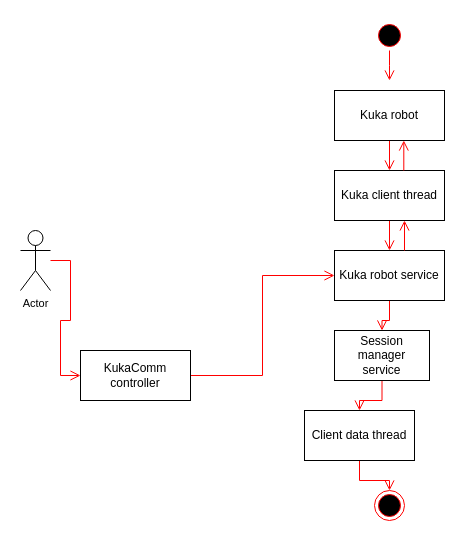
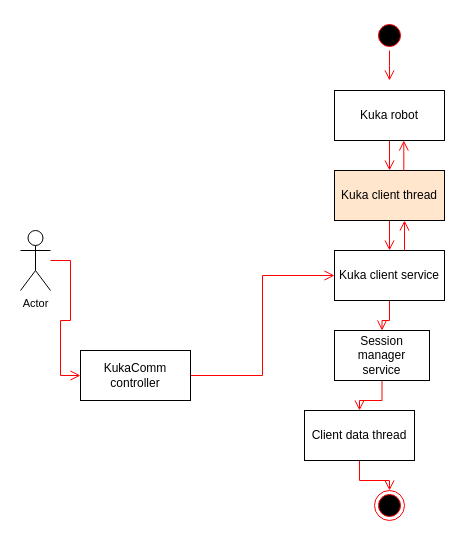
- <mxCell id="7" value="Kuka client thread" style="html=1;whiteSpace=wrap;" vertex="1" parent="1"><mxGeometry x="334" y="170" width="110" height="50" as="geometry" /></mxCell>
+ <mxCell id="7" value="Kuka client thread" style="html=1;whiteSpace=wrap;fillColor=#ffe6cc;" vertex="1" parent="1"><mxGeometry x="334" y="170" width="110" height="50" as="geometry" /></mxCell>
- <mxCell id="9" value="Kuka robot service" style="html=1;whiteSpace=wrap;" vertex="1" parent="1"><mxGeometry x="334" y="250" width="110" height="50" as="geometry" /></mxCell>
+ <mxCell id="9" value="Kuka client service" style="html=1;whiteSpace=wrap;" vertex="1" parent="1"><mxGeometry x="334" y="250" width="110" height="50" as="geometry" /></mxCell>
